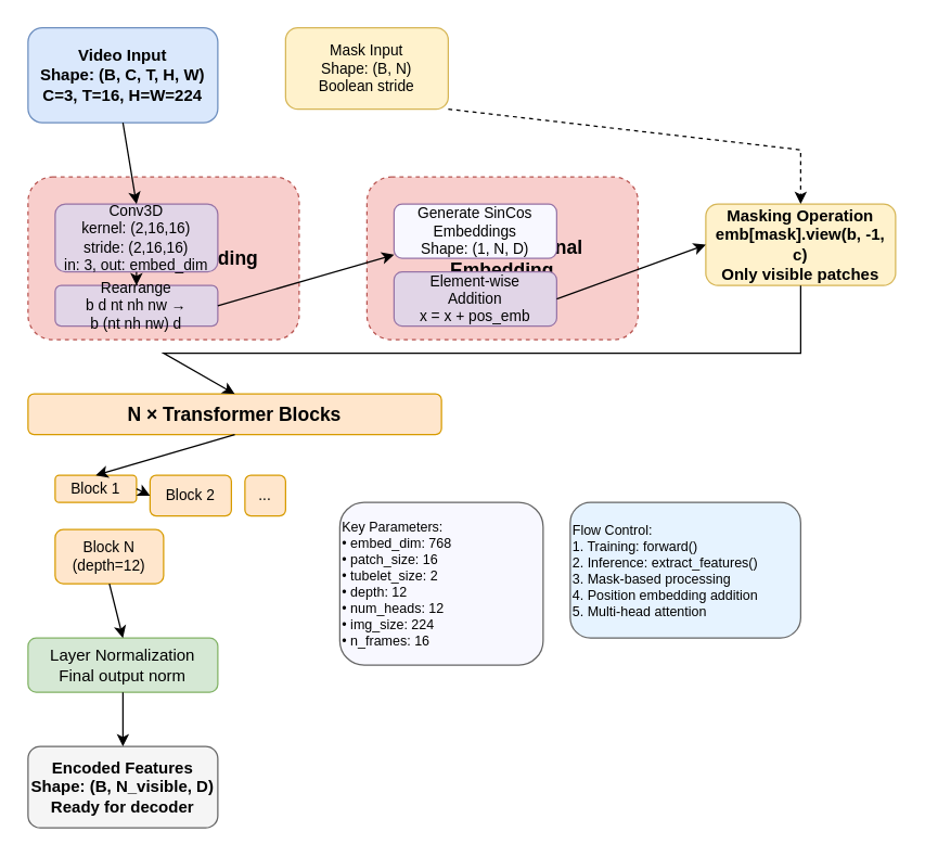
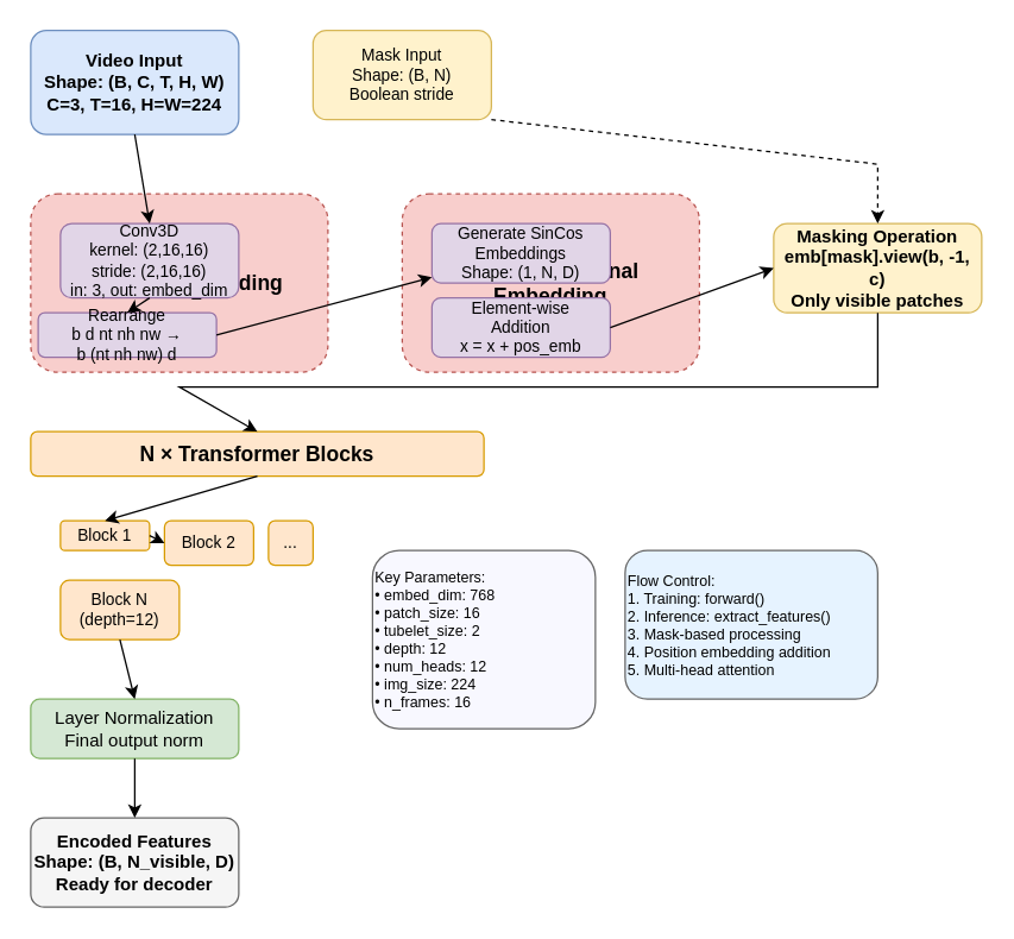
- <mxCell id="8" value="Generate SinCos&#10;Embeddings&#10;Shape: (1, N, D)" style="rounded=1;whiteSpace=wrap;html=1;fillColor=#f8f8ff;strokeColor=#9673a6;fontSize=11;" vertex="1" parent="1"><mxGeometry x="290" y="150" width="120" height="40" as="geometry" /></mxCell>
+ <mxCell id="8" value="Generate SinCos&#10;Embeddings&#10;Shape: (1, N, D)" style="rounded=1;whiteSpace=wrap;html=1;fillColor=#e1d5e7;strokeColor=#9673a6;fontSize=11;" vertex="1" parent="1"><mxGeometry x="290" y="150" width="120" height="40" as="geometry" /></mxCell>
- <mxCell id="6" value="Rearrange&#10;b d nt nh nw →&#10;b (nt nh nw) d" style="rounded=1;whiteSpace=wrap;html=1;fillColor=#e1d5e7;strokeColor=#9673a6;fontSize=11;" vertex="1" parent="1"><mxGeometry x="40" y="210" width="120" height="30" as="geometry" /></mxCell>
+ <mxCell id="6" value="Rearrange&#10;b d nt nh nw →&#10;b (nt nh nw) d" style="rounded=1;whiteSpace=wrap;html=1;fillColor=#e1d5e7;strokeColor=#9673a6;fontSize=11;" vertex="1" parent="1"><mxGeometry x="25" y="210" width="120" height="30" as="geometry" /></mxCell>
